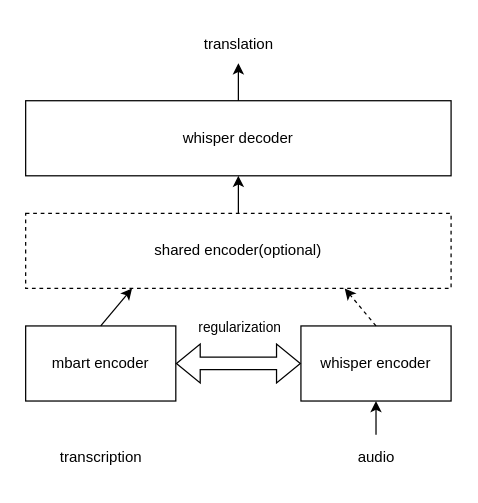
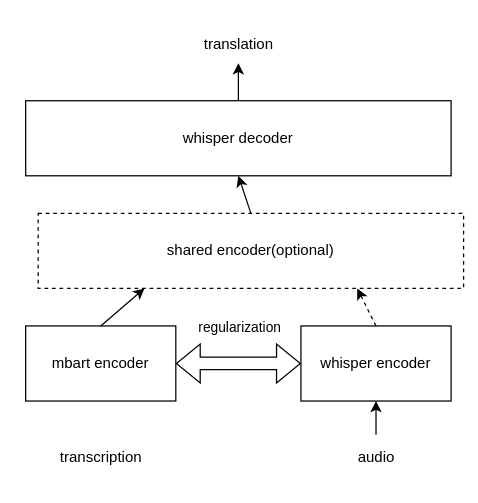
- <mxCell id="6" value="shared encoder(optional)" style="rounded=0;whiteSpace=wrap;html=1;dashed=1;" vertex="1" parent="1"><mxGeometry x="20" y="170" width="340" height="60" as="geometry" /></mxCell>
+ <mxCell id="6" value="shared encoder(optional)" style="rounded=0;whiteSpace=wrap;html=1;dashed=1;" vertex="1" parent="1"><mxGeometry x="30" y="170" width="340" height="60" as="geometry" /></mxCell>
